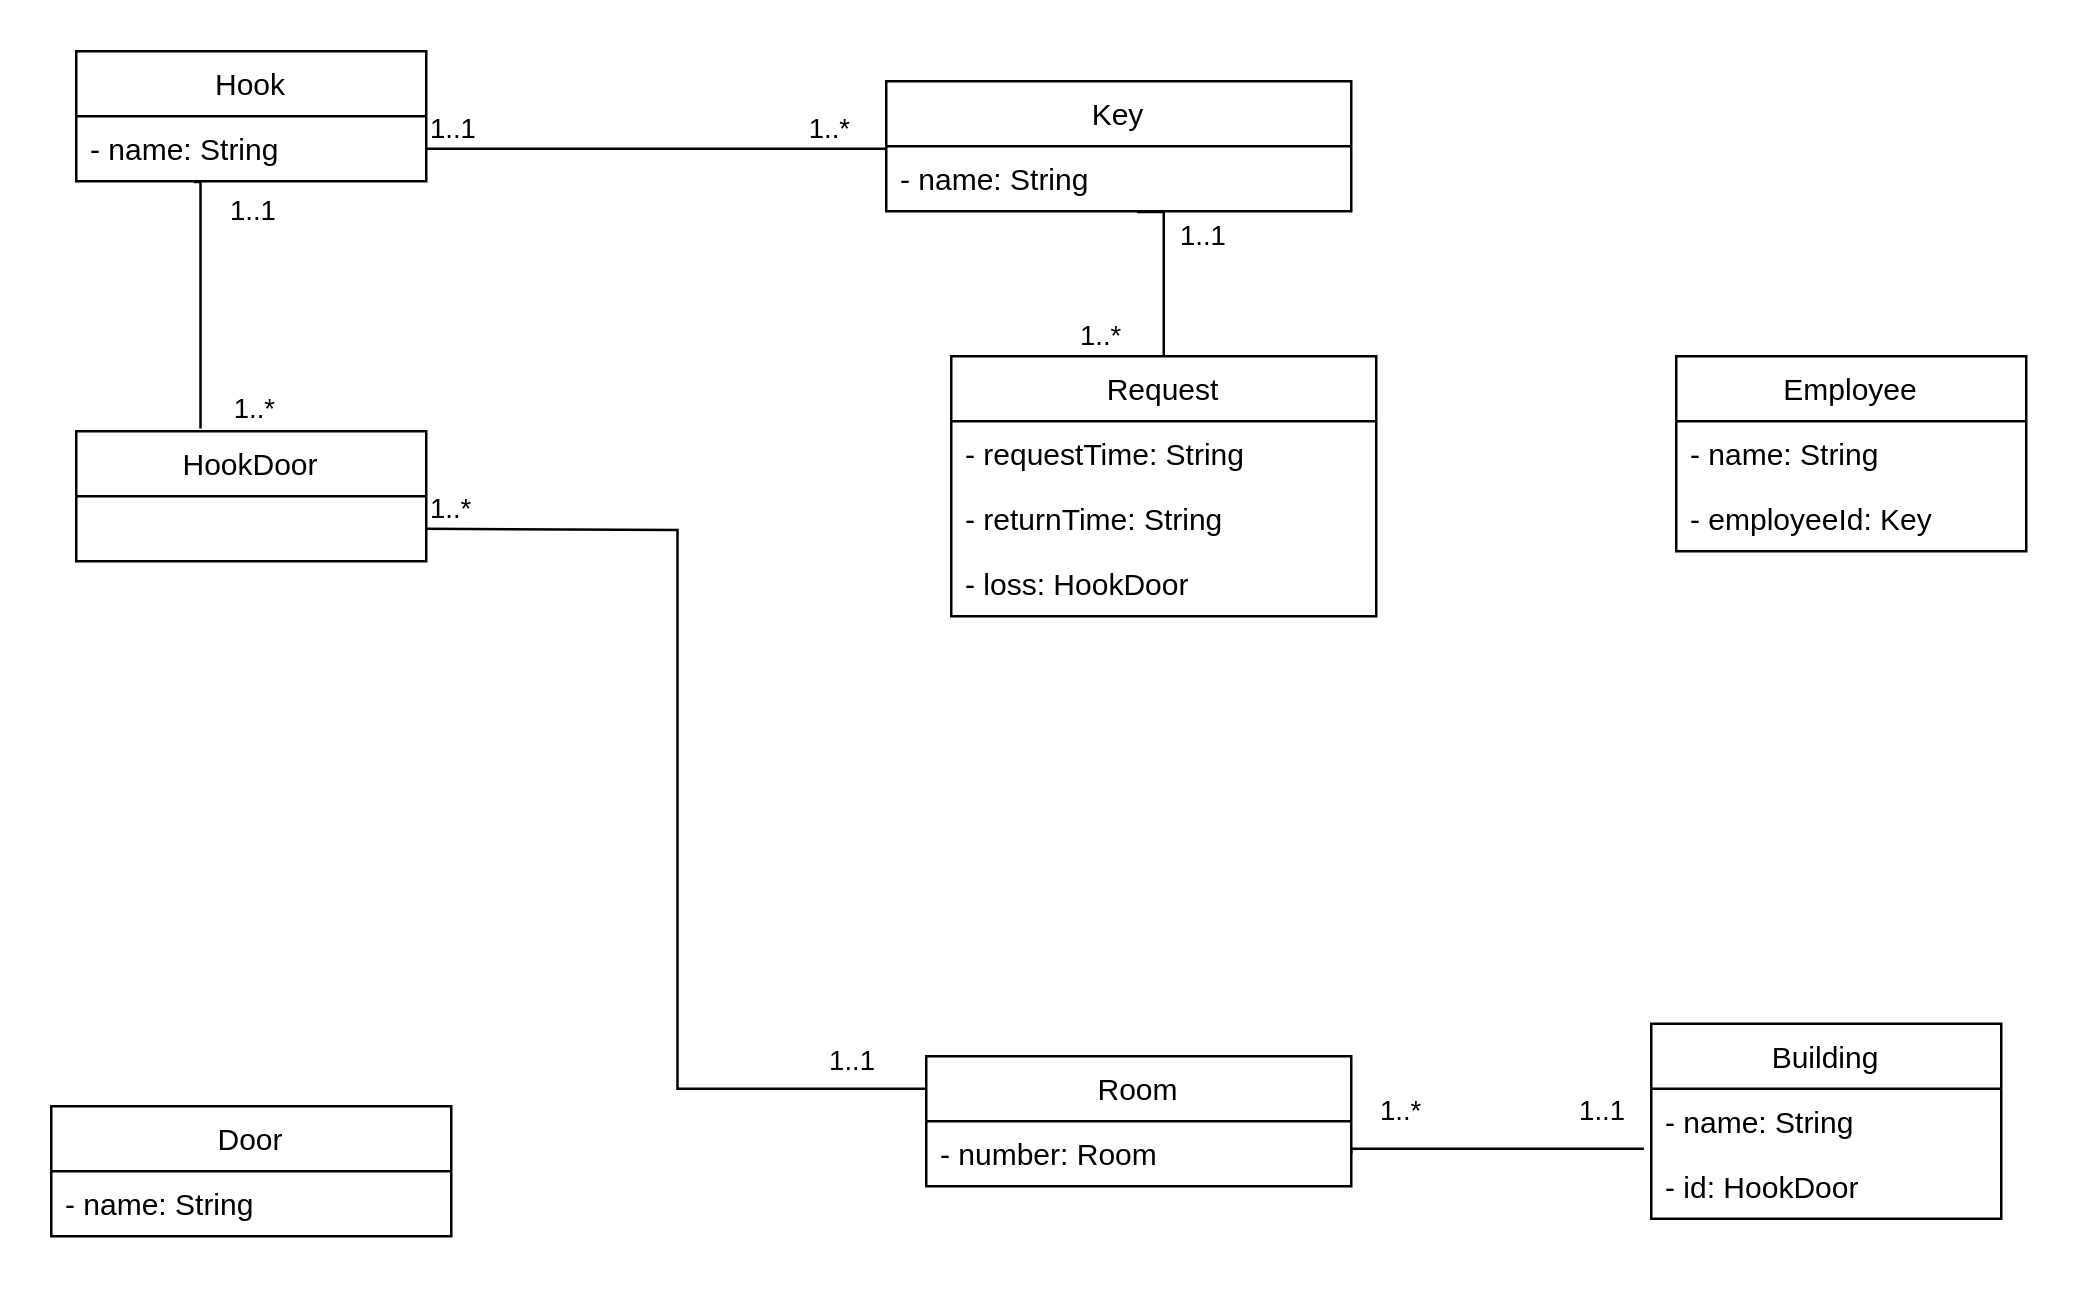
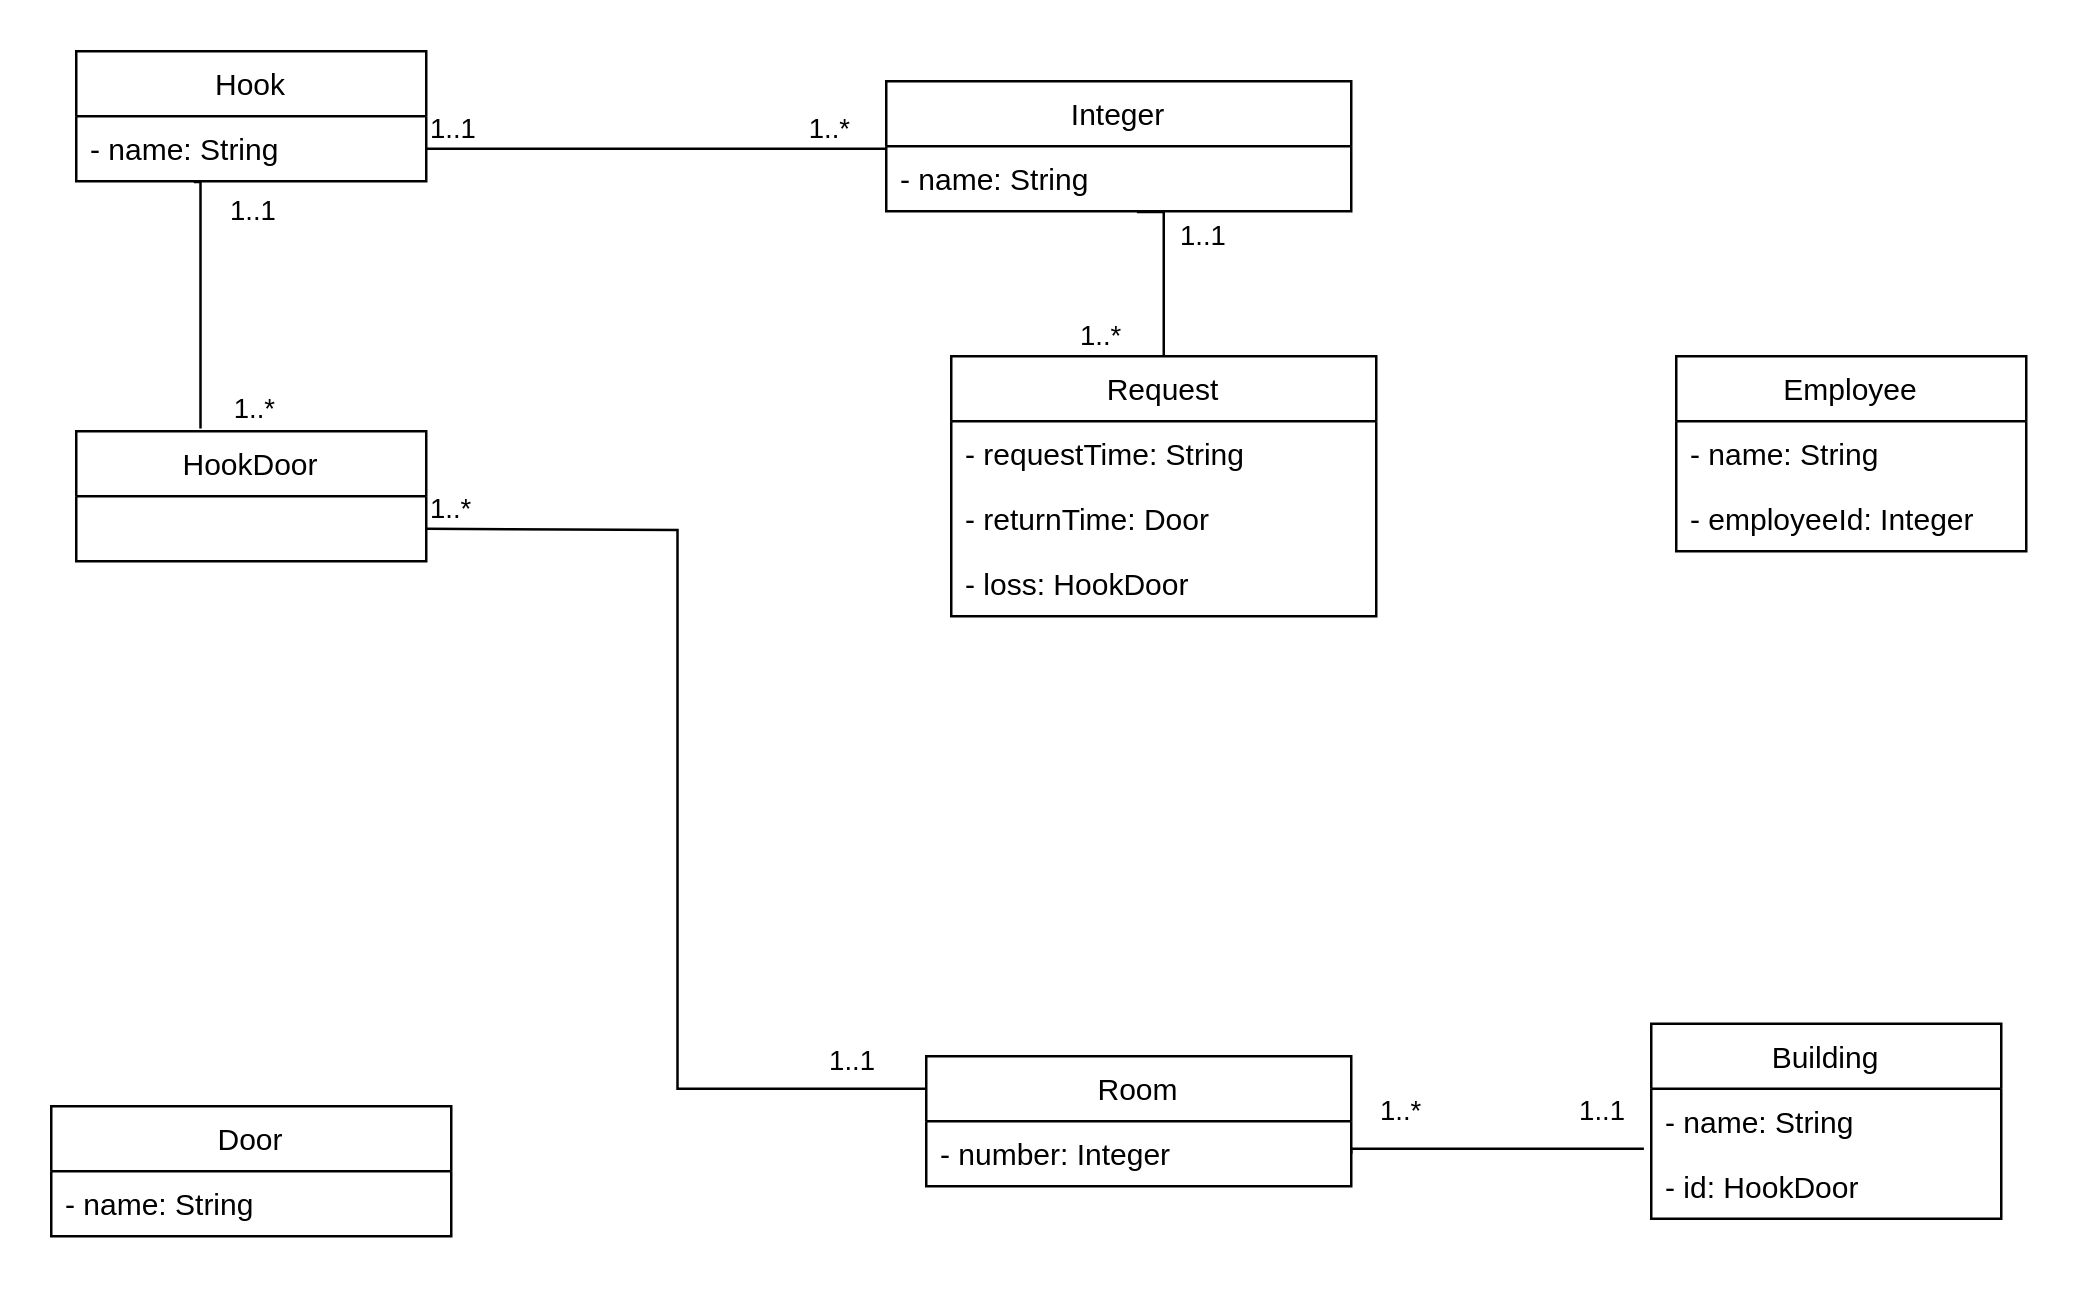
- <mxCell id="9" value="Key" style="swimlane;fontStyle=0;childLayout=stackLayout;horizontal=1;startSize=26;fillColor=none;horizontalStack=0;resizeParent=1;resizeParentMax=0;resizeLast=0;collapsible=1;marginBottom=0;" parent="1" vertex="1"><mxGeometry x="354" y="32" width="186" height="52" as="geometry" /></mxCell>
+ <mxCell id="9" value="Integer" style="swimlane;fontStyle=0;childLayout=stackLayout;horizontal=1;startSize=26;fillColor=none;horizontalStack=0;resizeParent=1;resizeParentMax=0;resizeLast=0;collapsible=1;marginBottom=0;" parent="1" vertex="1"><mxGeometry x="354" y="32" width="186" height="52" as="geometry" /></mxCell>
- <mxCell id="15" value="- returnTime: String" style="text;strokeColor=none;fillColor=none;align=left;verticalAlign=top;spacingLeft=4;spacingRight=4;overflow=hidden;rotatable=0;points=[[0,0.5],[1,0.5]];portConstraint=eastwest;" parent="13" vertex="1"><mxGeometry y="52" width="170" height="26" as="geometry" /></mxCell>
+ <mxCell id="15" value="- returnTime: Door" style="text;strokeColor=none;fillColor=none;align=left;verticalAlign=top;spacingLeft=4;spacingRight=4;overflow=hidden;rotatable=0;points=[[0,0.5],[1,0.5]];portConstraint=eastwest;" parent="13" vertex="1"><mxGeometry y="52" width="170" height="26" as="geometry" /></mxCell>
- <mxCell id="4" value="- employeeId: Key" style="text;strokeColor=none;fillColor=none;align=left;verticalAlign=top;spacingLeft=4;spacingRight=4;overflow=hidden;rotatable=0;points=[[0,0.5],[1,0.5]];portConstraint=eastwest;" parent="2" vertex="1"><mxGeometry y="52" width="140" height="26" as="geometry" /></mxCell>
+ <mxCell id="4" value="- employeeId: Integer" style="text;strokeColor=none;fillColor=none;align=left;verticalAlign=top;spacingLeft=4;spacingRight=4;overflow=hidden;rotatable=0;points=[[0,0.5],[1,0.5]];portConstraint=eastwest;" parent="2" vertex="1"><mxGeometry y="52" width="140" height="26" as="geometry" /></mxCell>
- <mxCell id="6" value="- number: Room" style="text;strokeColor=none;fillColor=none;align=left;verticalAlign=top;spacingLeft=4;spacingRight=4;overflow=hidden;rotatable=0;points=[[0,0.5],[1,0.5]];portConstraint=eastwest;" parent="5" vertex="1"><mxGeometry y="26" width="170" height="26" as="geometry" /></mxCell>
+ <mxCell id="6" value="- number: Integer" style="text;strokeColor=none;fillColor=none;align=left;verticalAlign=top;spacingLeft=4;spacingRight=4;overflow=hidden;rotatable=0;points=[[0,0.5],[1,0.5]];portConstraint=eastwest;" parent="5" vertex="1"><mxGeometry y="26" width="170" height="26" as="geometry" /></mxCell>
